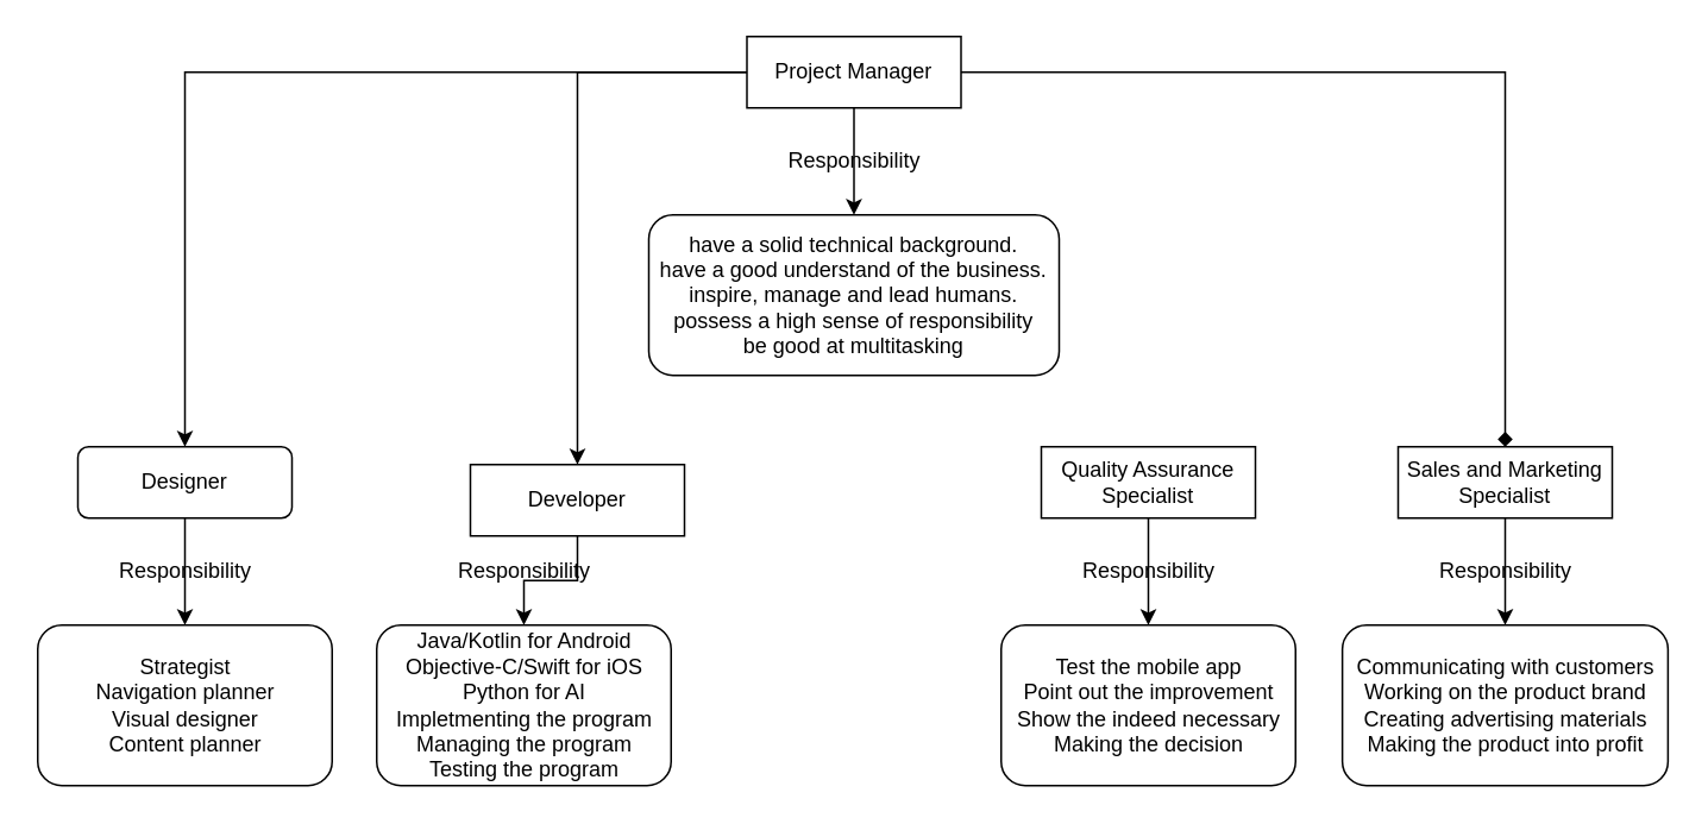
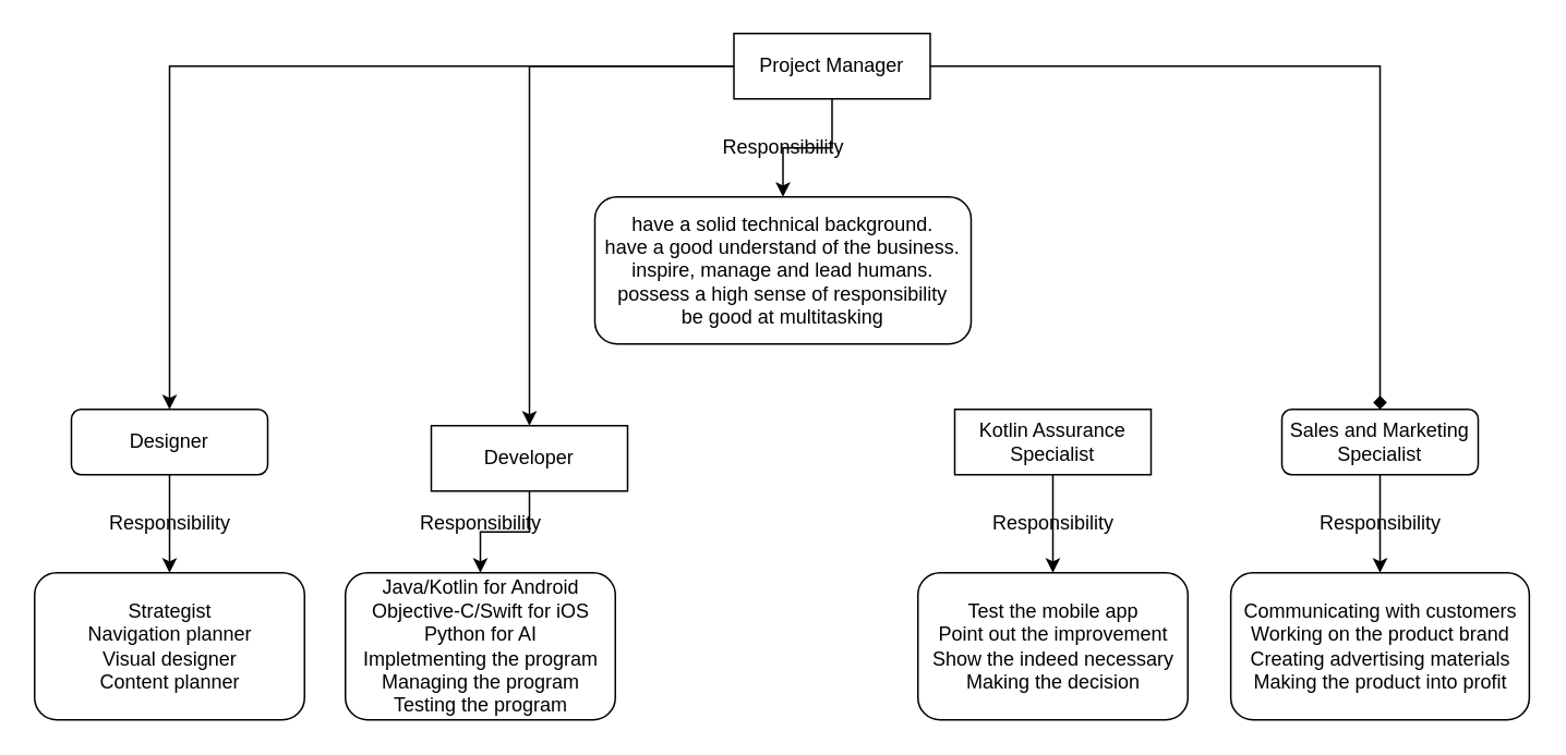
- <mxCell id="6" value="Project Manager" style="rounded=0;whiteSpace=wrap;html=1;" vertex="1" parent="1"><mxGeometry x="418" y="20" width="120" height="40" as="geometry" /></mxCell>
+ <mxCell id="6" value="Project Manager" style="rounded=0;whiteSpace=wrap;html=1;" vertex="1" parent="1"><mxGeometry x="448" y="20" width="120" height="40" as="geometry" /></mxCell>
- <mxCell id="14" value="Quality Assurance Specialist" style="rounded=0;whiteSpace=wrap;html=1;" vertex="1" parent="1"><mxGeometry x="583" y="250" width="120" height="40" as="geometry" /></mxCell>
+ <mxCell id="14" value="Kotlin Assurance Specialist" style="rounded=0;whiteSpace=wrap;html=1;" vertex="1" parent="1"><mxGeometry x="583" y="250" width="120" height="40" as="geometry" /></mxCell>
- <mxCell id="16" value="Sales and Marketing Specialist" style="rounded=0;whiteSpace=wrap;html=1;" vertex="1" parent="1"><mxGeometry x="783" y="250" width="120" height="40" as="geometry" /></mxCell>
+ <mxCell id="16" value="Sales and Marketing Specialist" style="whiteSpace=wrap;html=1;rounded=1;" vertex="1" parent="1"><mxGeometry x="783" y="250" width="120" height="40" as="geometry" /></mxCell>
